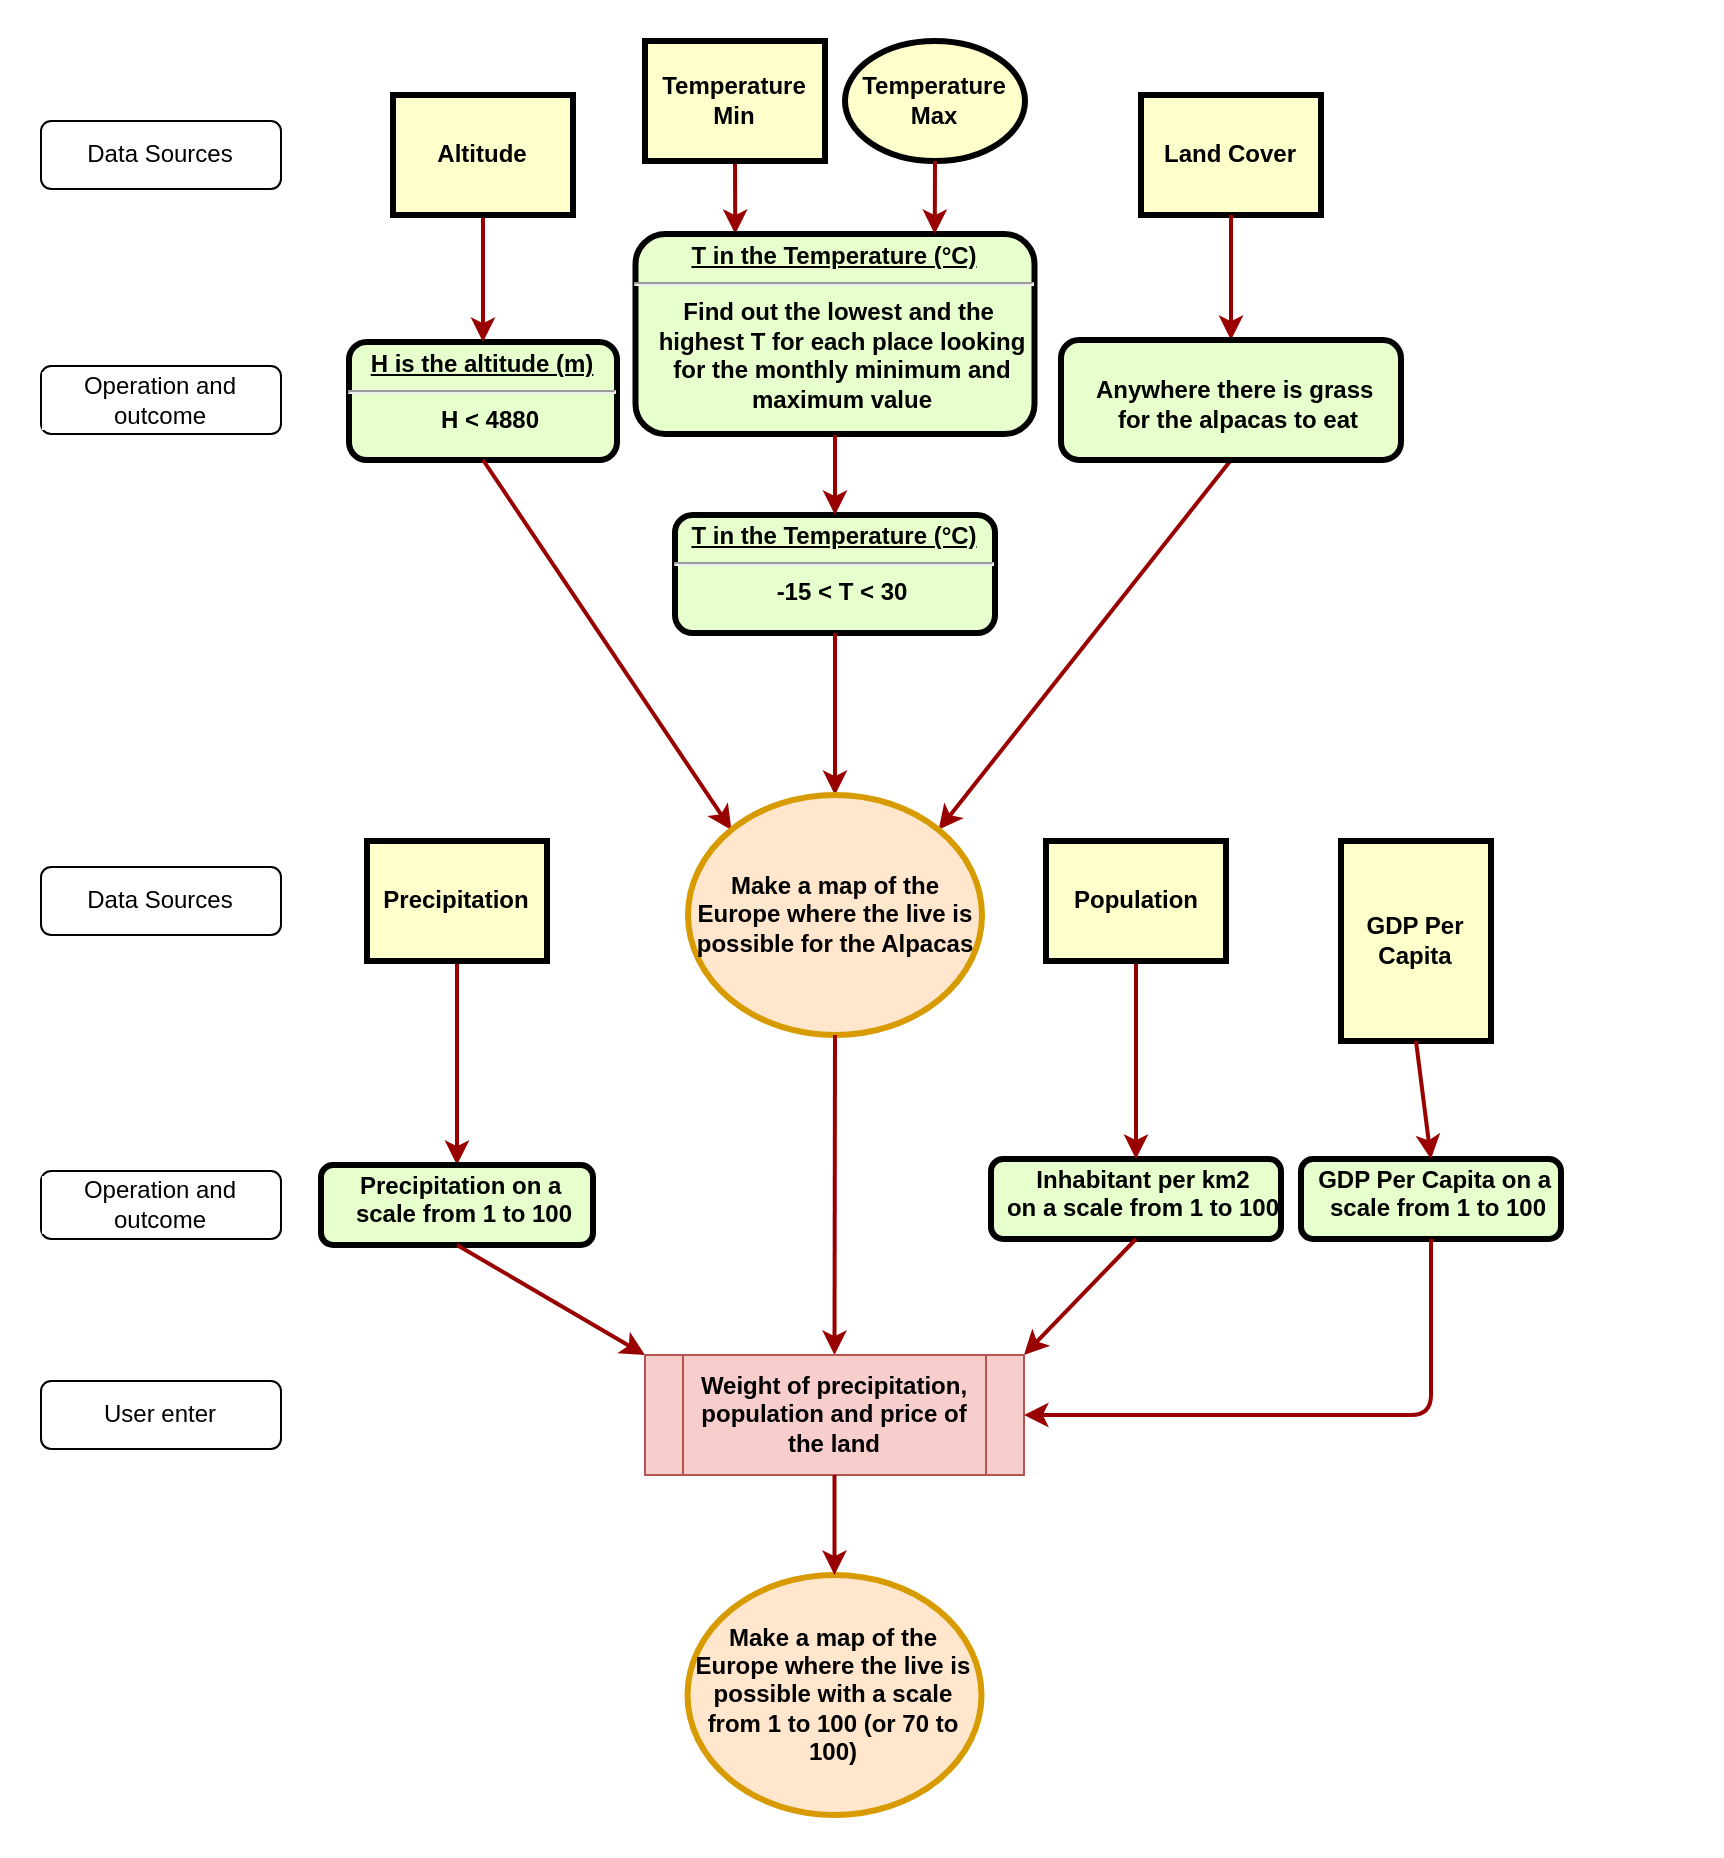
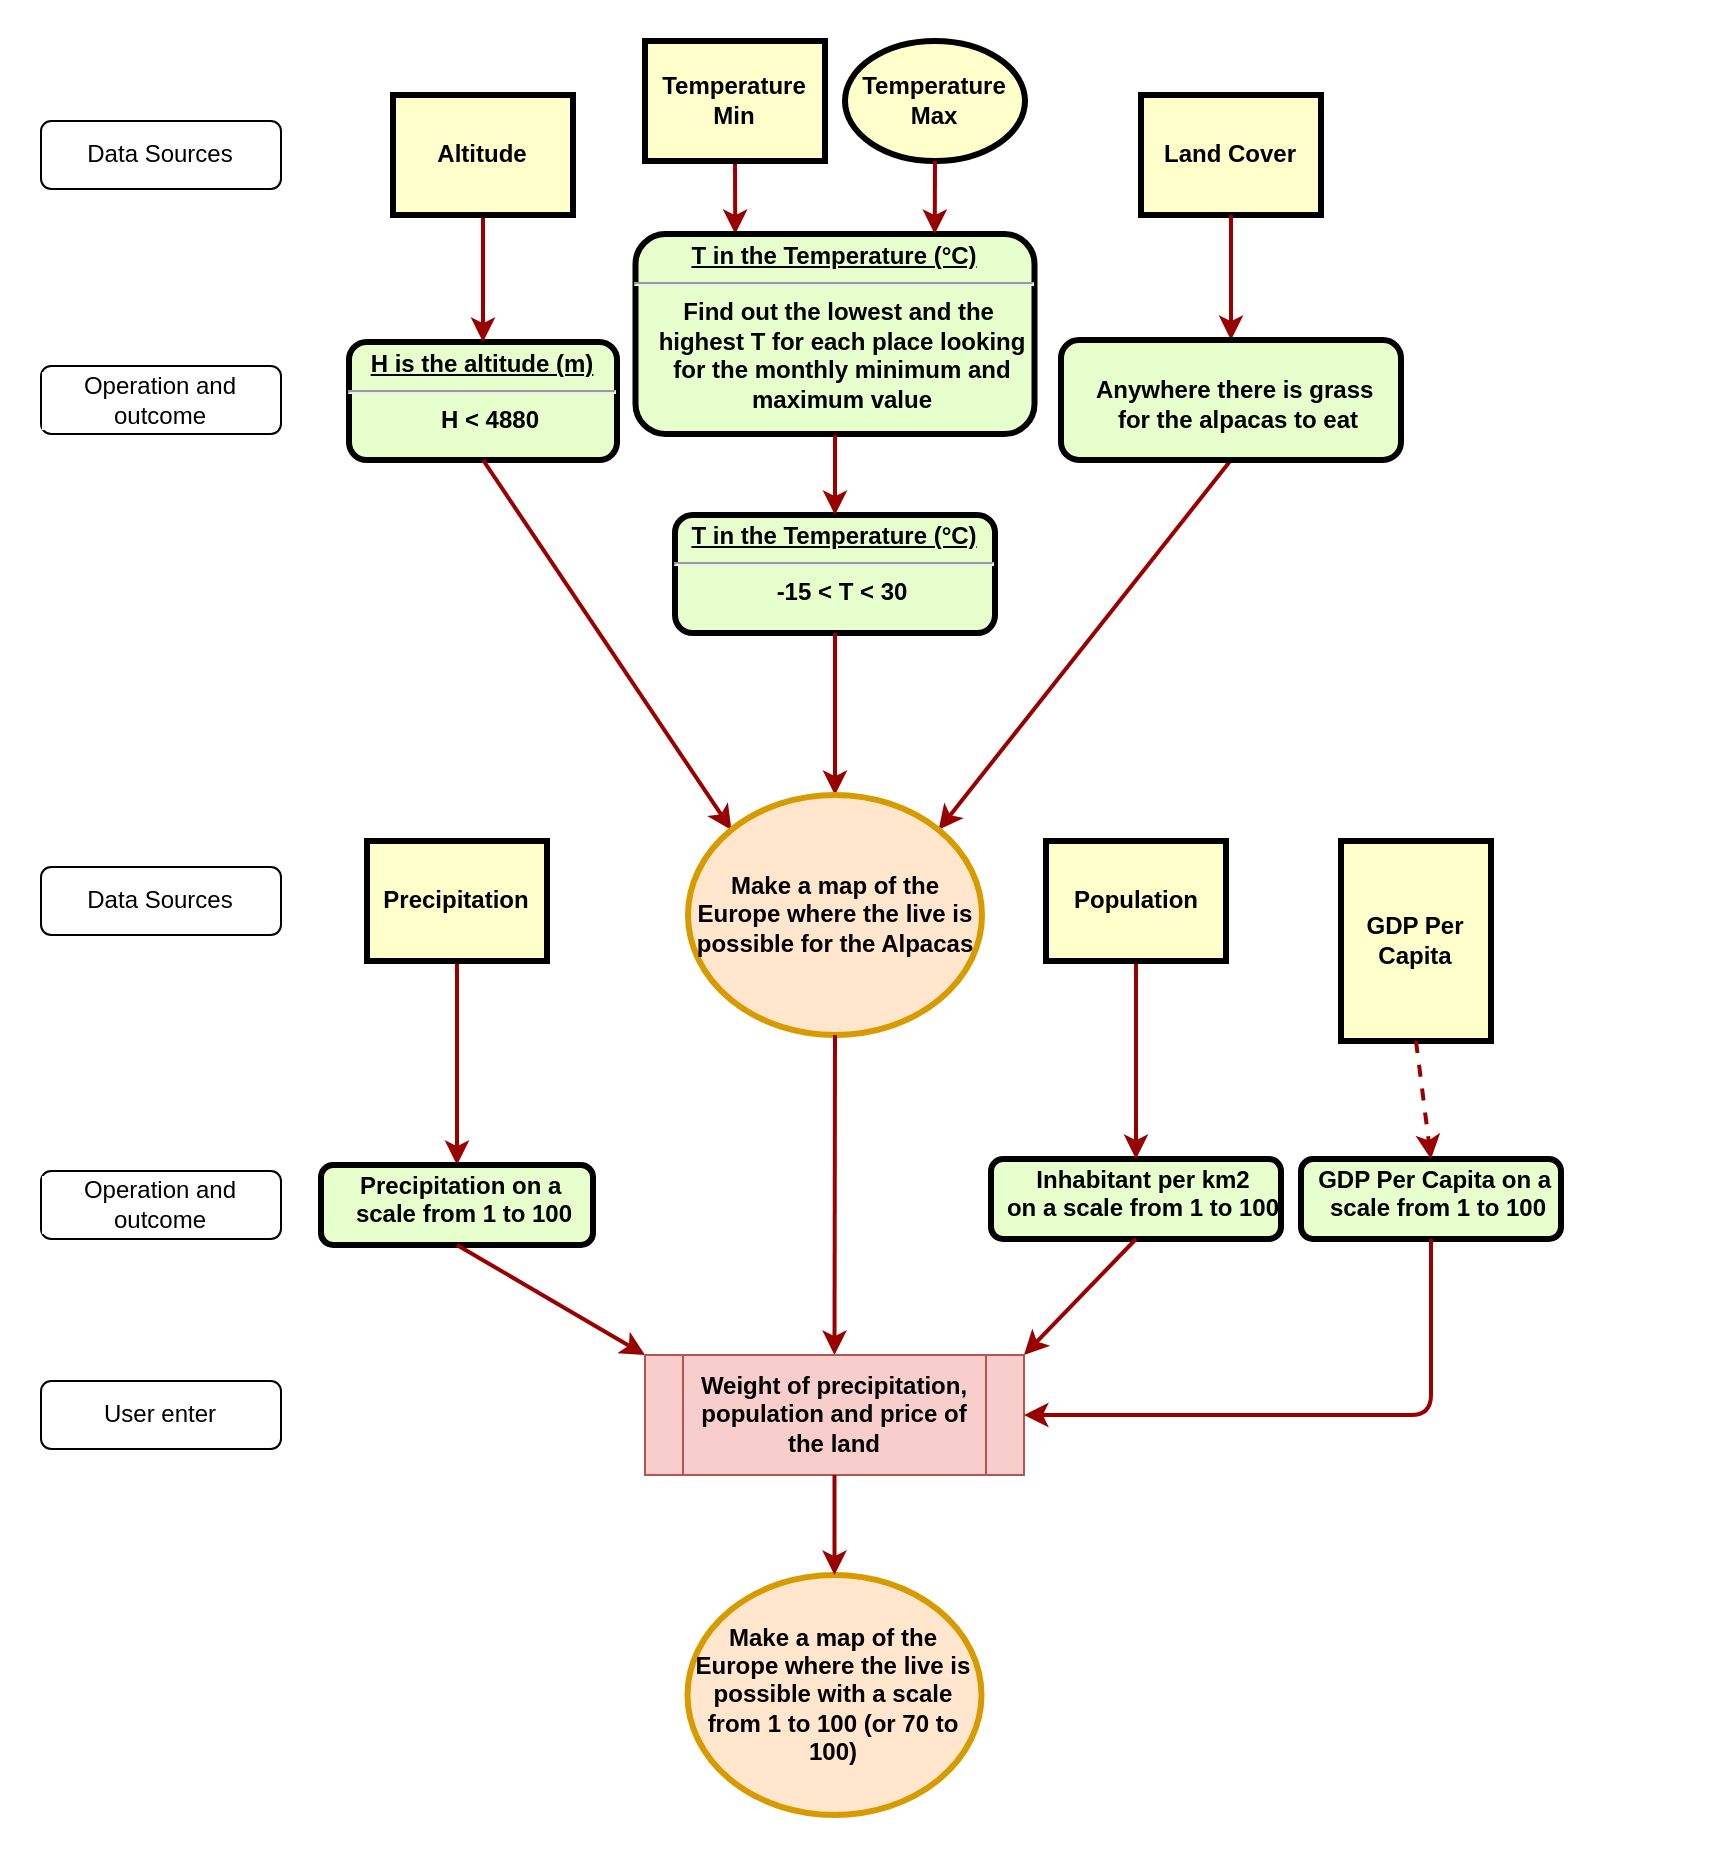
- <mxCell id="37" value="" style="edgeStyle=none;noEdgeStyle=1;strokeColor=#990000;strokeWidth=2;entryX=0.5;entryY=0;entryDx=0;entryDy=0;exitX=0.5;exitY=1;exitDx=0;exitDy=0;" parent="1" source="32" target="33" edge="1"><mxGeometry width="100" height="100" relative="1" as="geometry"><mxPoint x="587.5" y="500" as="sourcePoint" /><mxPoint x="587.5" y="599" as="targetPoint" /></mxGeometry></mxCell>
+ <mxCell id="37" value="" style="edgeStyle=none;noEdgeStyle=1;strokeColor=#990000;strokeWidth=2;entryX=0.5;entryY=0;entryDx=0;entryDy=0;exitX=0.5;exitY=1;exitDx=0;exitDy=0;dashed=1;" parent="1" source="32" target="33" edge="1"><mxGeometry width="100" height="100" relative="1" as="geometry"><mxPoint x="587.5" y="500" as="sourcePoint" /><mxPoint x="587.5" y="599" as="targetPoint" /></mxGeometry></mxCell>
